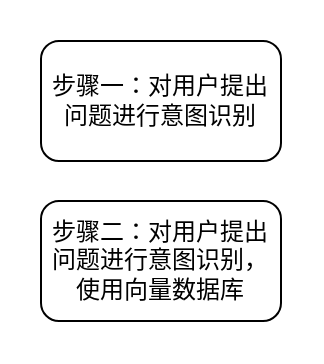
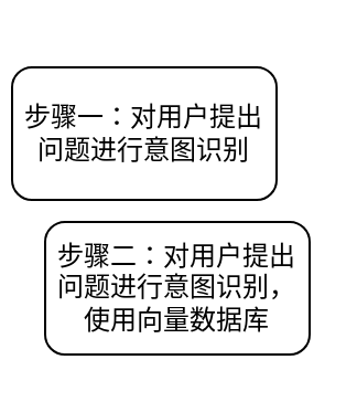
- <mxCell id="2" value="步骤一：对用户提出问题进行意图识别" style="rounded=1;whiteSpace=wrap;html=1;" vertex="1" parent="1"><mxGeometry x="20" y="20" width="120" height="60" as="geometry" /></mxCell>
+ <mxCell id="2" value="步骤一：对用户提出问题进行意图识别" style="rounded=1;whiteSpace=wrap;html=1;" vertex="1" parent="1"><mxGeometry x="5" y="30" width="120" height="60" as="geometry" /></mxCell>
